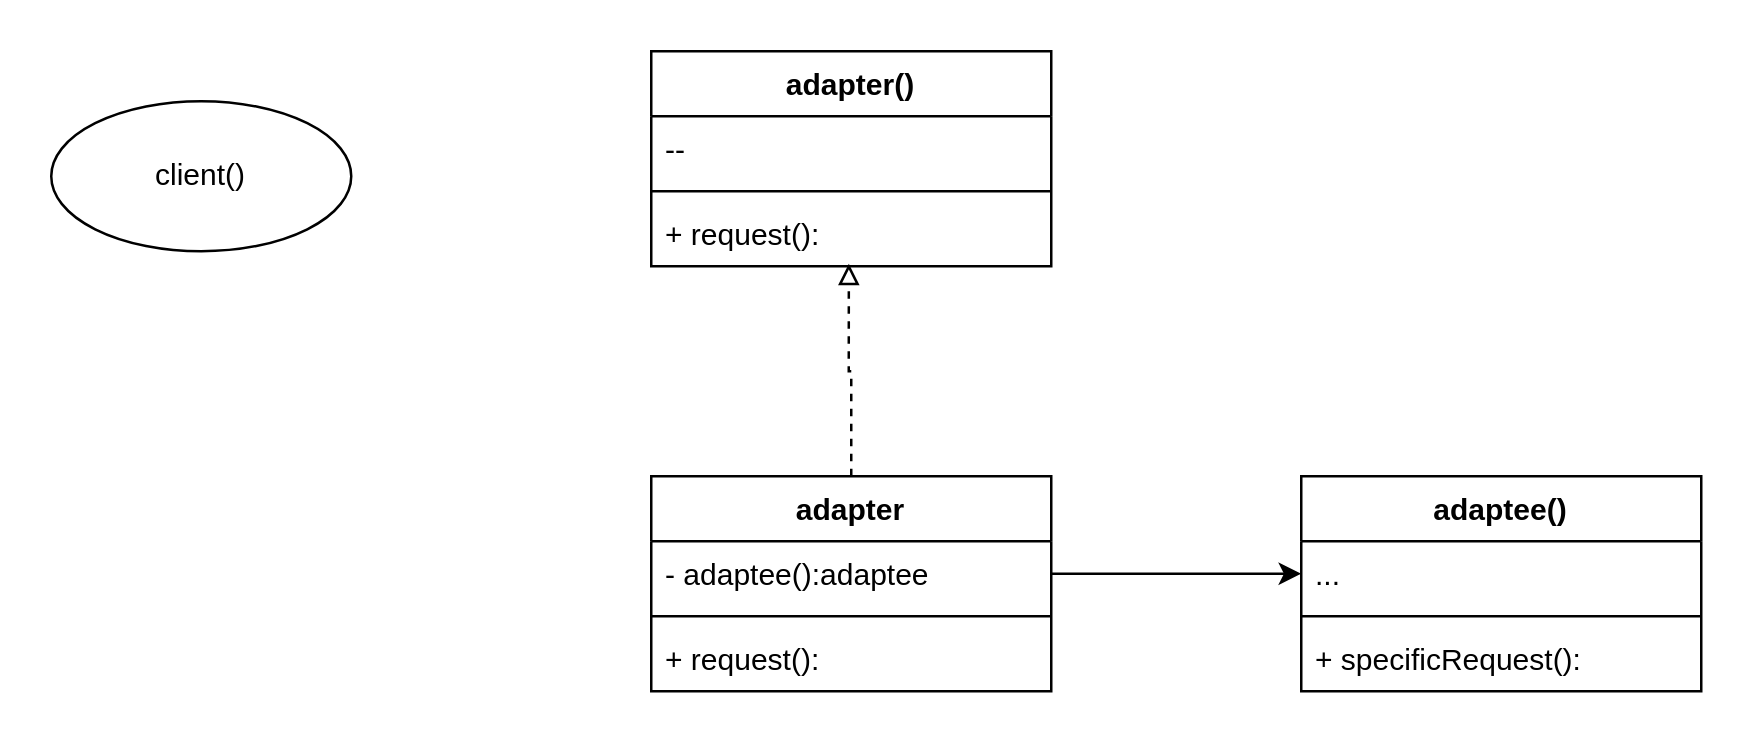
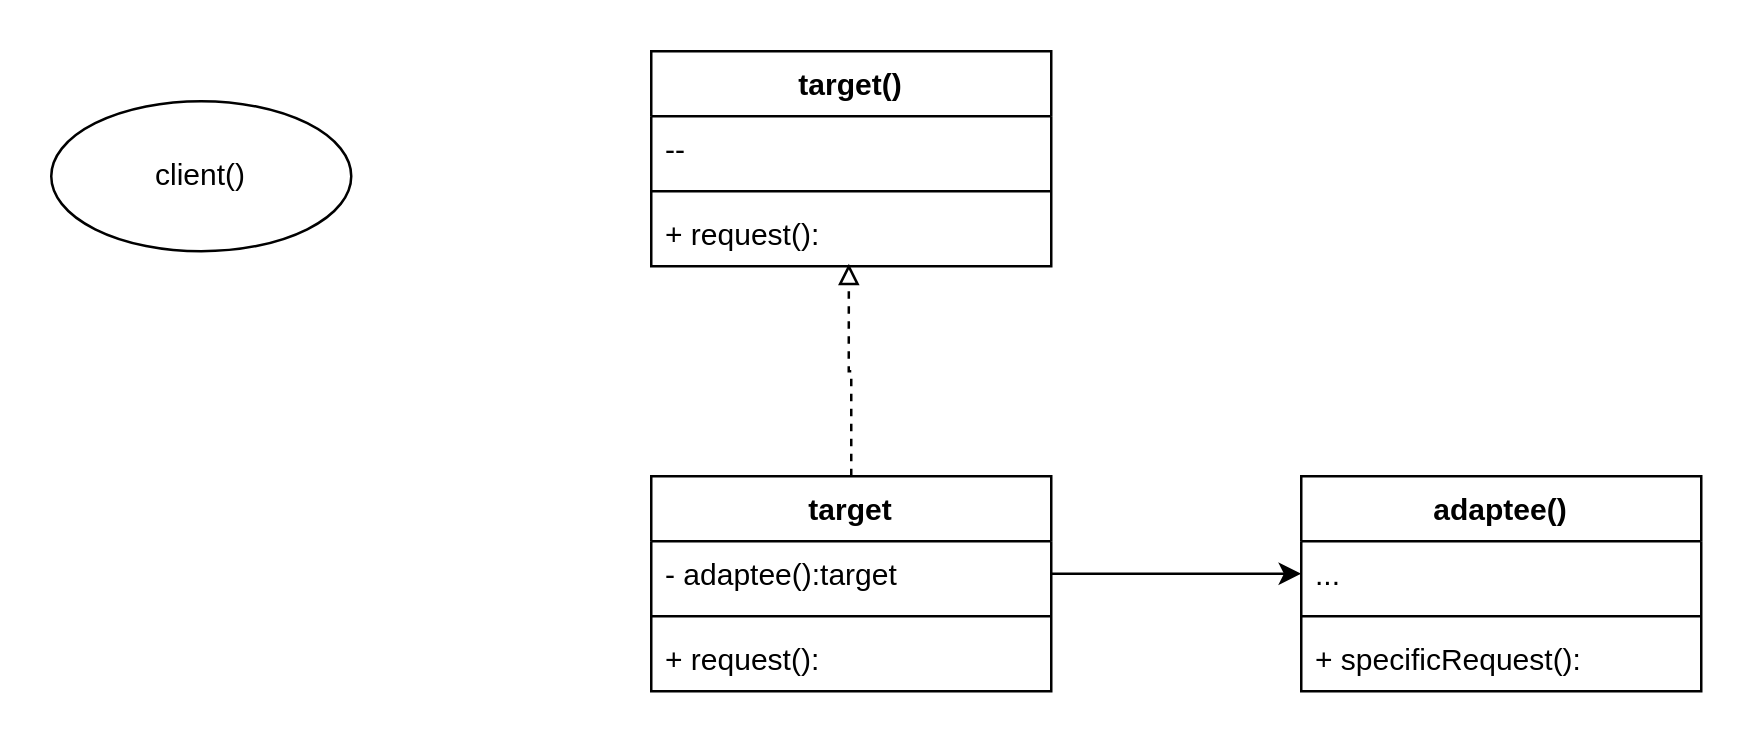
- <mxCell id="3" value="adapter()" style="swimlane;fontStyle=1;align=center;verticalAlign=top;childLayout=stackLayout;horizontal=1;startSize=26;horizontalStack=0;resizeParent=1;resizeParentMax=0;resizeLast=0;collapsible=1;marginBottom=0;whiteSpace=wrap;html=1;" vertex="1" parent="1"><mxGeometry x="260" y="20" width="160" height="86" as="geometry" /></mxCell>
+ <mxCell id="3" value="target()" style="swimlane;fontStyle=1;align=center;verticalAlign=top;childLayout=stackLayout;horizontal=1;startSize=26;horizontalStack=0;resizeParent=1;resizeParentMax=0;resizeLast=0;collapsible=1;marginBottom=0;whiteSpace=wrap;html=1;" vertex="1" parent="1"><mxGeometry x="260" y="20" width="160" height="86" as="geometry" /></mxCell>
- <mxCell id="11" value="adapter" style="swimlane;fontStyle=1;align=center;verticalAlign=top;childLayout=stackLayout;horizontal=1;startSize=26;horizontalStack=0;resizeParent=1;resizeParentMax=0;resizeLast=0;collapsible=1;marginBottom=0;whiteSpace=wrap;html=1;" vertex="1" parent="1"><mxGeometry x="260" y="190" width="160" height="86" as="geometry" /></mxCell>
+ <mxCell id="11" value="target" style="swimlane;fontStyle=1;align=center;verticalAlign=top;childLayout=stackLayout;horizontal=1;startSize=26;horizontalStack=0;resizeParent=1;resizeParentMax=0;resizeLast=0;collapsible=1;marginBottom=0;whiteSpace=wrap;html=1;" vertex="1" parent="1"><mxGeometry x="260" y="190" width="160" height="86" as="geometry" /></mxCell>
- <mxCell id="12" value="- adaptee():adaptee" style="text;strokeColor=none;fillColor=none;align=left;verticalAlign=top;spacingLeft=4;spacingRight=4;overflow=hidden;rotatable=0;points=[[0,0.5],[1,0.5]];portConstraint=eastwest;whiteSpace=wrap;html=1;" vertex="1" parent="11"><mxGeometry y="26" width="160" height="26" as="geometry" /></mxCell>
+ <mxCell id="12" value="- adaptee():target" style="text;strokeColor=none;fillColor=none;align=left;verticalAlign=top;spacingLeft=4;spacingRight=4;overflow=hidden;rotatable=0;points=[[0,0.5],[1,0.5]];portConstraint=eastwest;whiteSpace=wrap;html=1;" vertex="1" parent="11"><mxGeometry y="26" width="160" height="26" as="geometry" /></mxCell>
